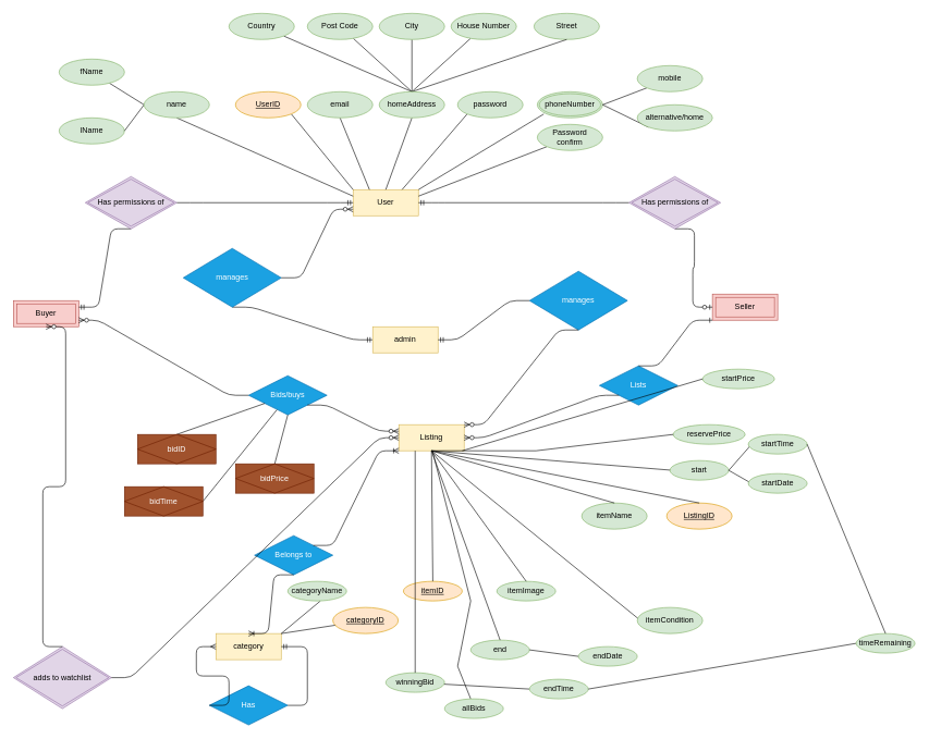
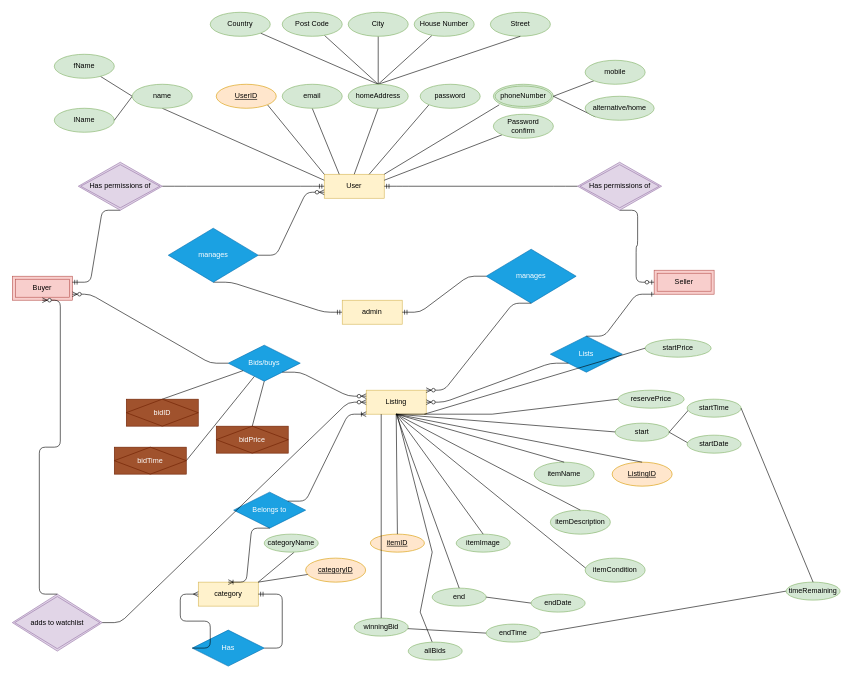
+ <mxCell id="18" value="" style="endArrow=none;html=1;rounded=0;entryX=0.5;entryY=1;entryDx=0;entryDy=0;exitX=0.5;exitY=0;exitDx=0;exitDy=0;" parent="1" source="17" target="9" edge="1"><mxGeometry relative="1" as="geometry"><mxPoint x="830" y="800" as="sourcePoint" /><mxPoint x="820" y="740" as="targetPoint" /></mxGeometry></mxCell>
+ <mxCell id="17" value="itemDescription" style="ellipse;whiteSpace=wrap;html=1;align=center;fillColor=#d5e8d4;strokeColor=#82b366;" parent="1" vertex="1"><mxGeometry x="917" y="850" width="100" height="40" as="geometry" /></mxCell>
